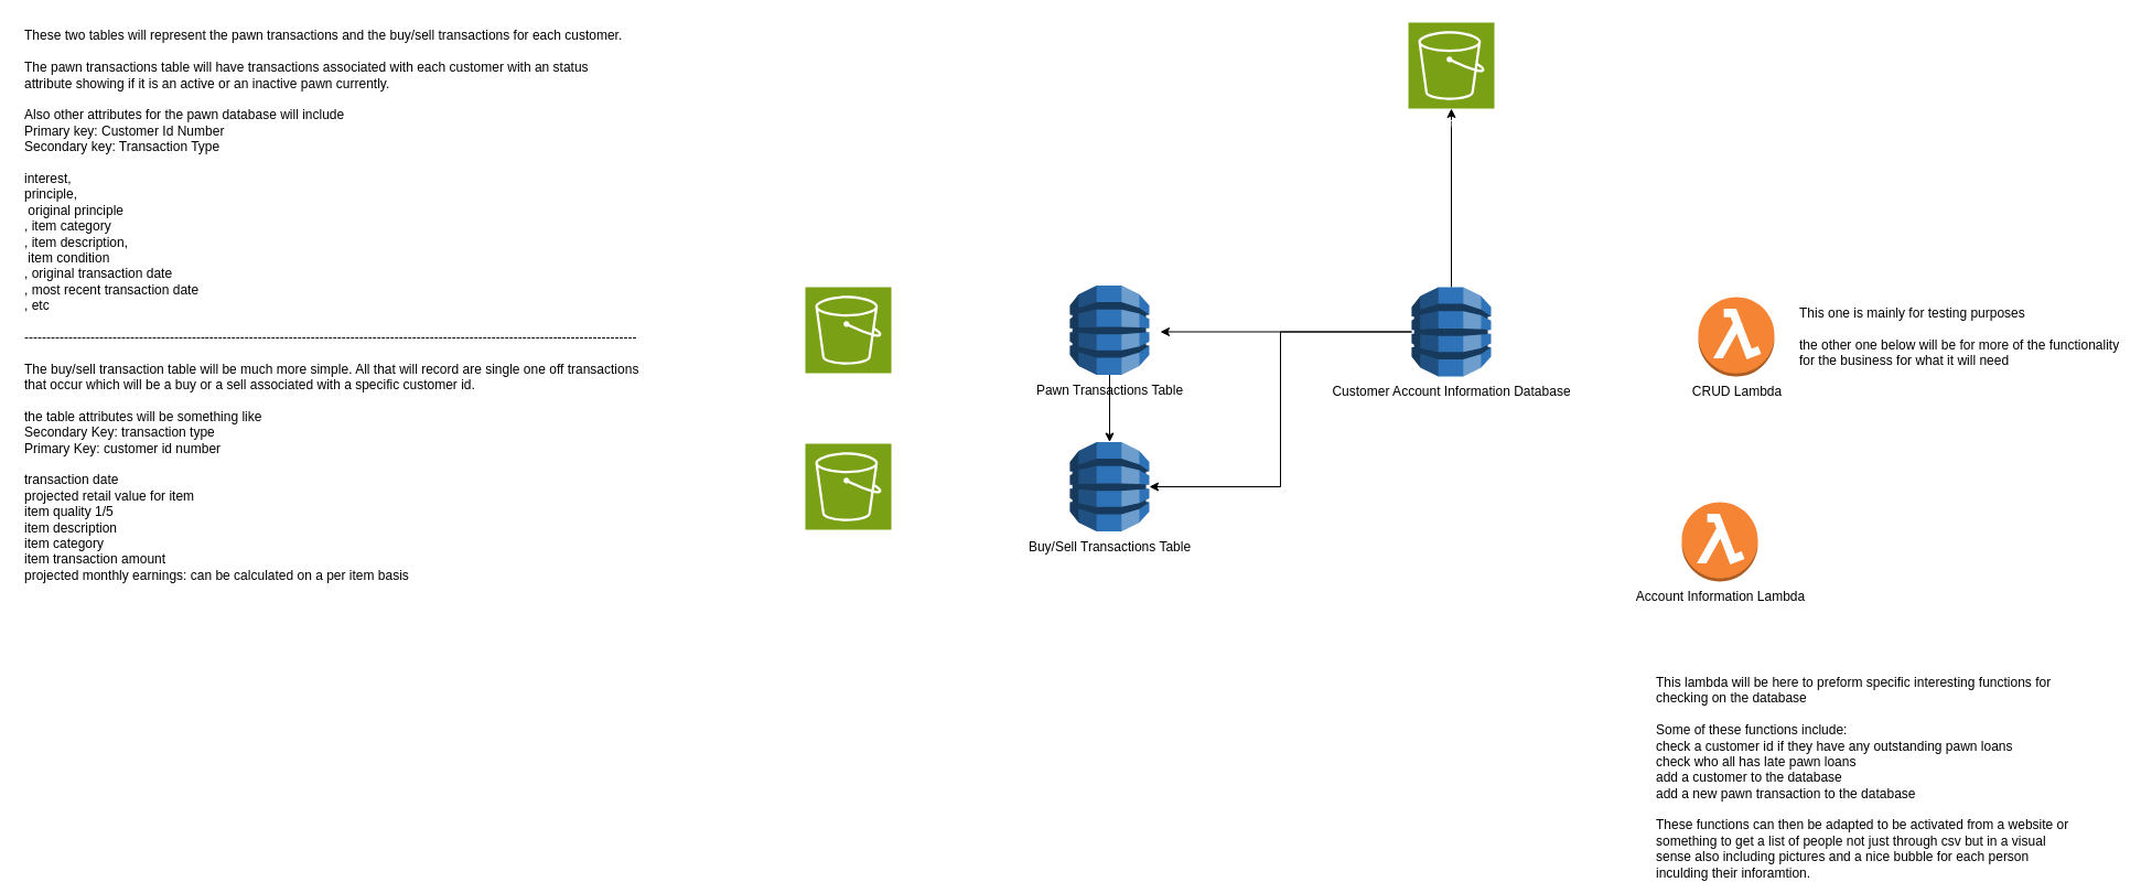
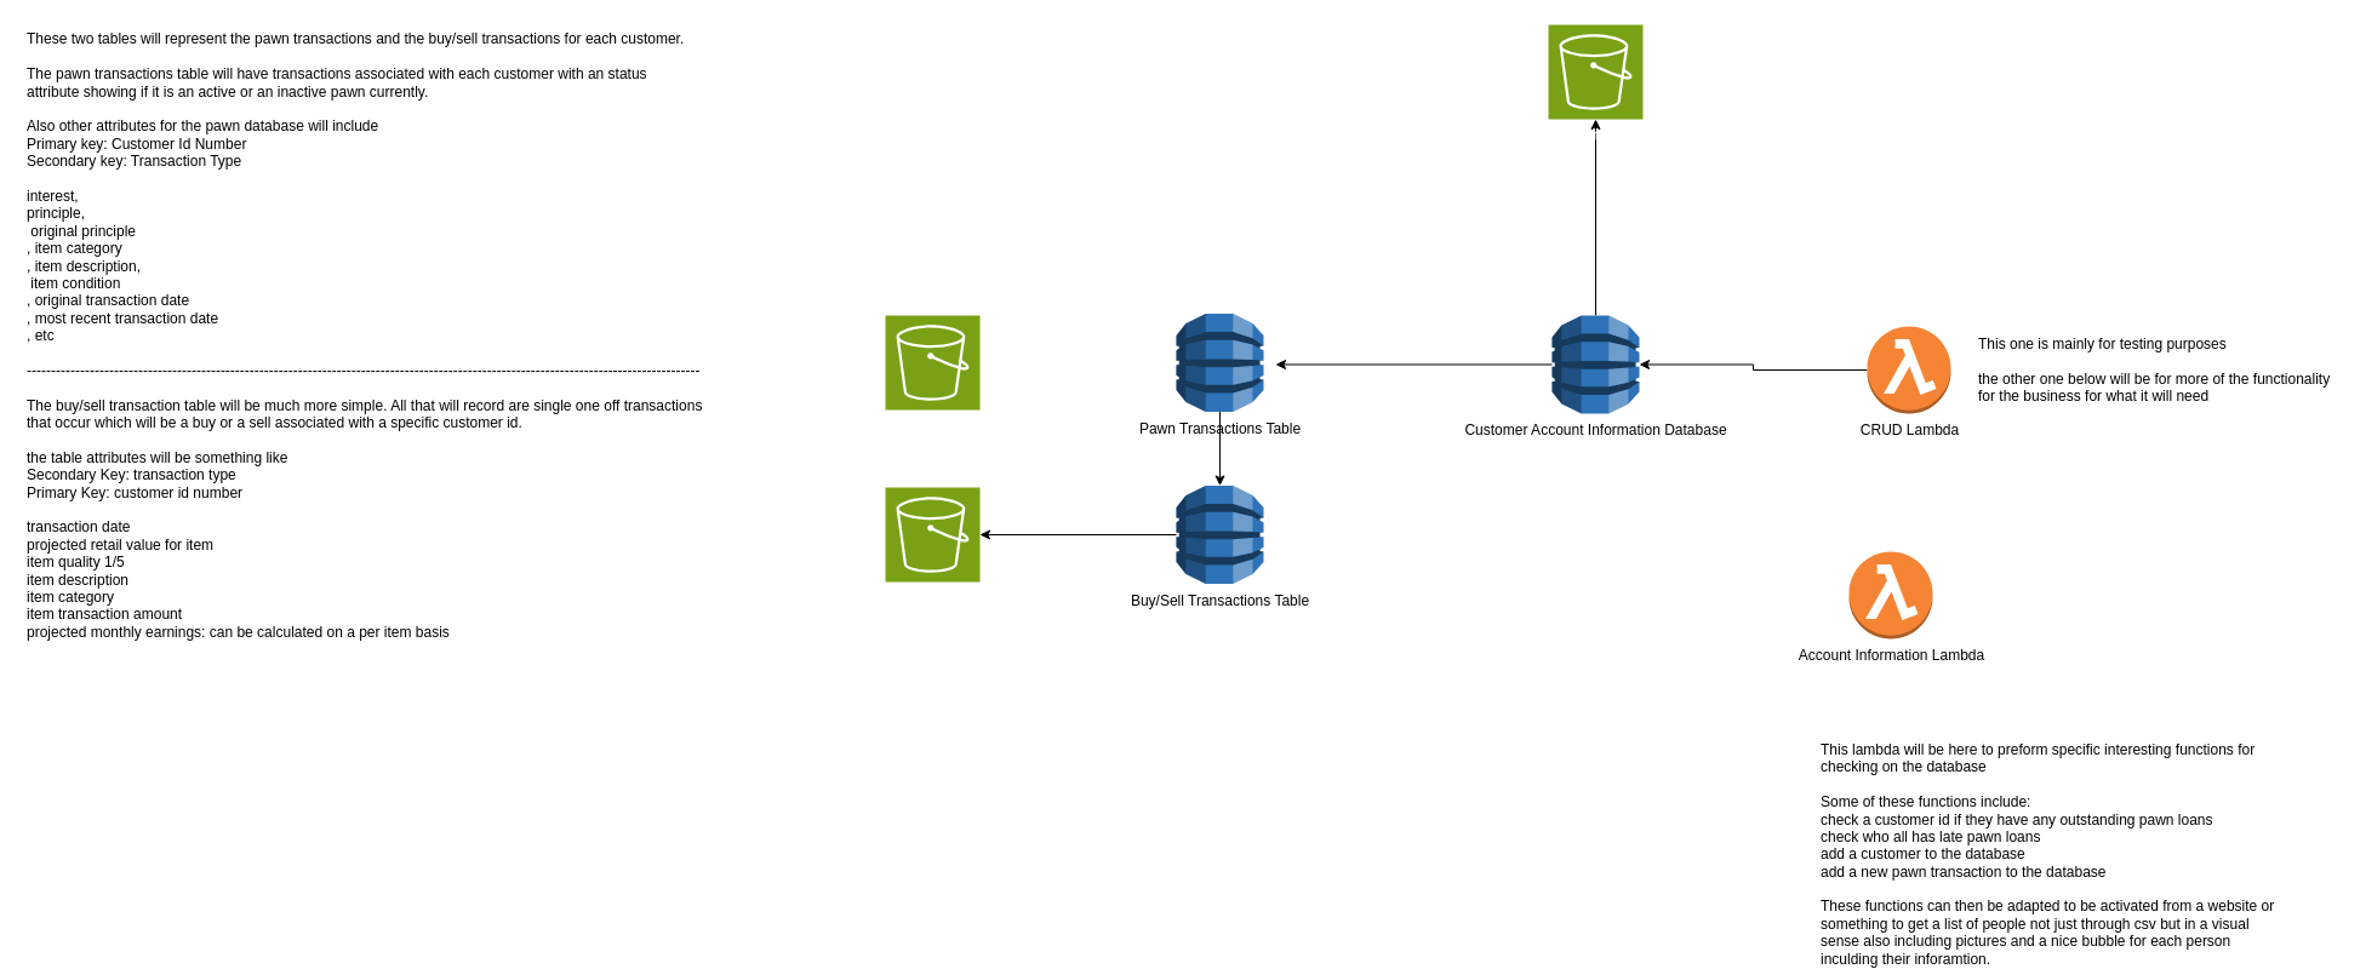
+ <mxCell id="10" style="edgeStyle=orthogonalEdgeStyle;rounded=0;orthogonalLoop=1;jettySize=auto;html=1;" edge="1" parent="1" source="11" target="3"><mxGeometry relative="1" as="geometry" /></mxCell>
- <mxCell id="8" style="edgeStyle=orthogonalEdgeStyle;rounded=0;orthogonalLoop=1;jettySize=auto;html=1;entryX=1;entryY=0.5;entryDx=0;entryDy=0;entryPerimeter=0;" edge="1" parent="1" source="3" target="7"><mxGeometry relative="1" as="geometry" /></mxCell>
+ <mxCell id="6" style="edgeStyle=orthogonalEdgeStyle;rounded=0;orthogonalLoop=1;jettySize=auto;html=1;" edge="1" parent="1" source="7" target="16"><mxGeometry relative="1" as="geometry" /></mxCell>
